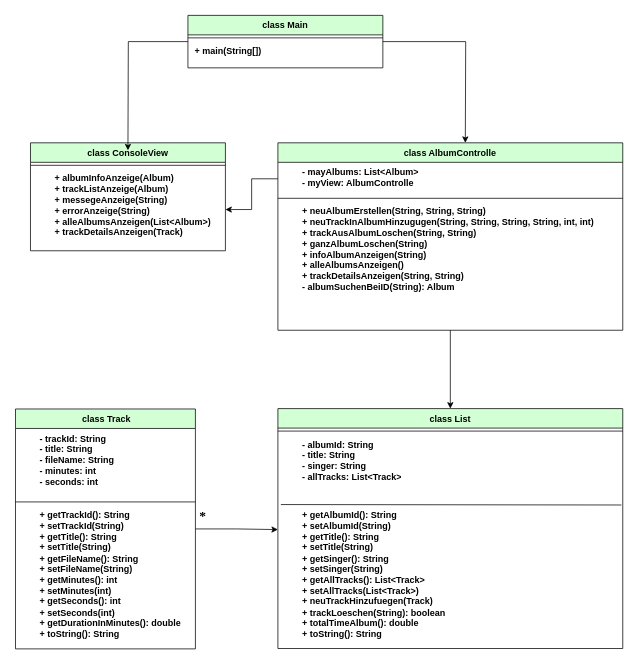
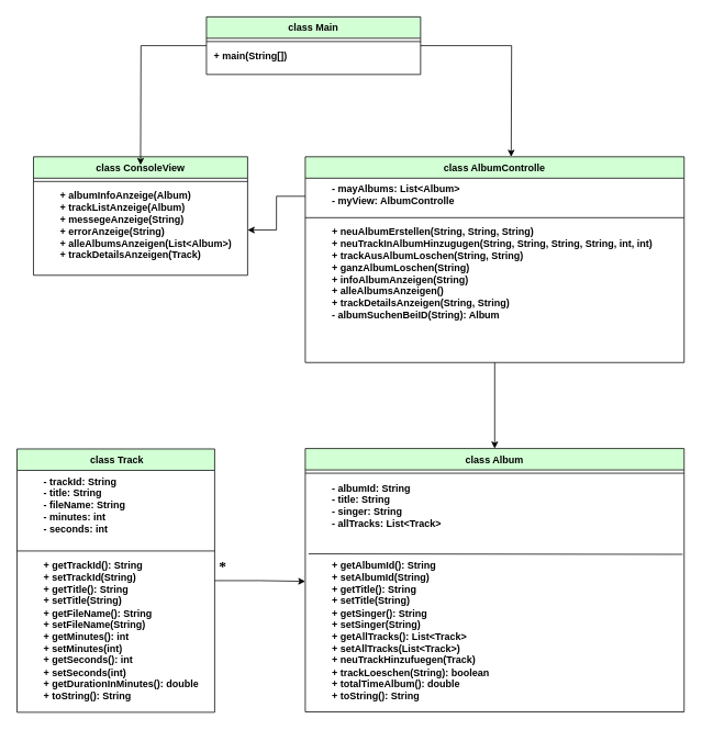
- <mxCell id="19" value="class List" style="swimlane;fontStyle=1;align=center;verticalAlign=top;childLayout=stackLayout;horizontal=1;startSize=26;horizontalStack=0;resizeParent=1;resizeParentMax=0;resizeLast=0;collapsible=1;marginBottom=0;whiteSpace=wrap;html=1;fillColor=#D3FFD5;" vertex="1" parent="1"><mxGeometry x="370" y="544.5" width="460" height="320" as="geometry" /></mxCell>
+ <mxCell id="19" value="class Album" style="swimlane;fontStyle=1;align=center;verticalAlign=top;childLayout=stackLayout;horizontal=1;startSize=26;horizontalStack=0;resizeParent=1;resizeParentMax=0;resizeLast=0;collapsible=1;marginBottom=0;whiteSpace=wrap;html=1;fillColor=#D3FFD5;" vertex="1" parent="1"><mxGeometry x="370" y="544.5" width="460" height="320" as="geometry" /></mxCell>
